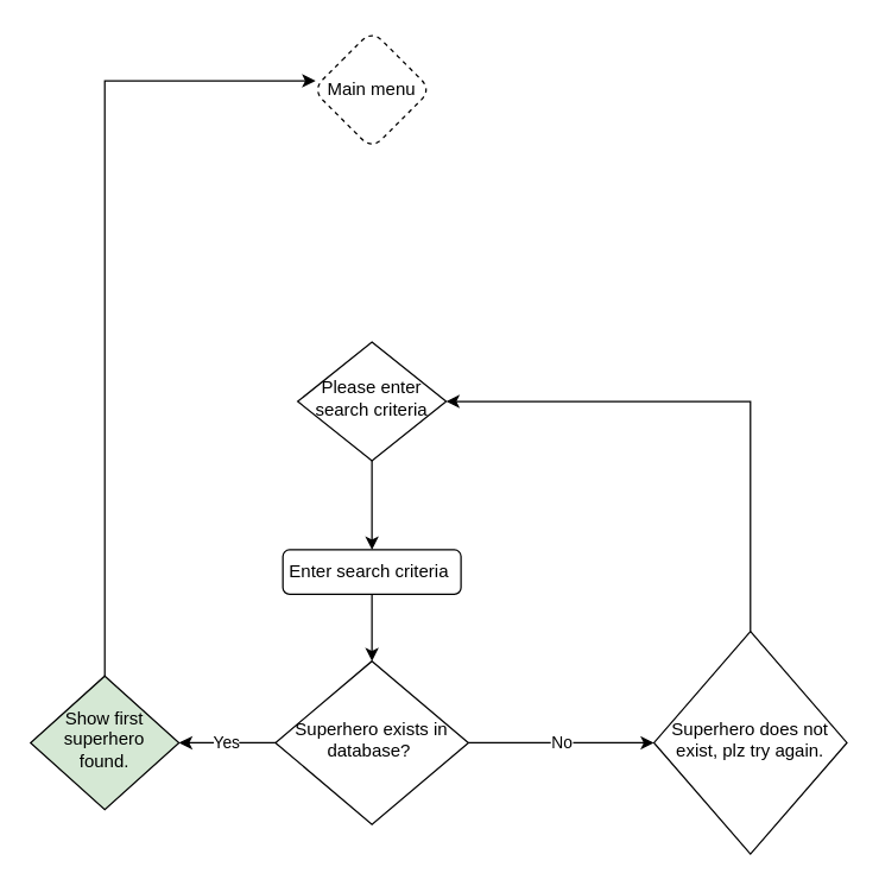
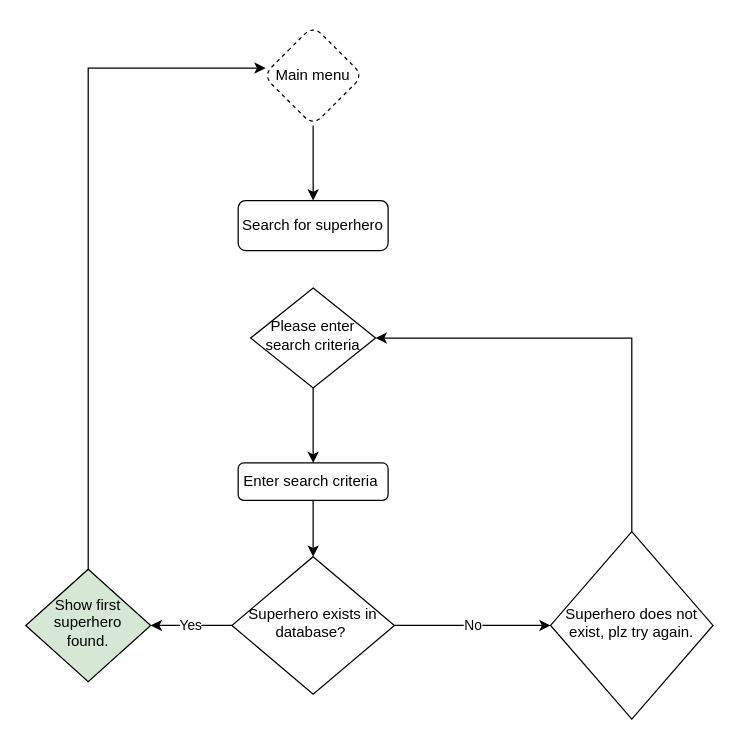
+ <mxCell id="14" value="" style="edgeStyle=orthogonalEdgeStyle;rounded=0;orthogonalLoop=1;jettySize=auto;html=1;" edge="1" parent="1" source="15" target="2"><mxGeometry relative="1" as="geometry" /></mxCell>
+ <mxCell id="2" value="Search for superhero" style="rounded=1;whiteSpace=wrap;html=1;fontSize=12;glass=0;strokeWidth=1;shadow=0;" parent="1" vertex="1"><mxGeometry x="190" y="160" width="120" height="40" as="geometry" /></mxCell>
